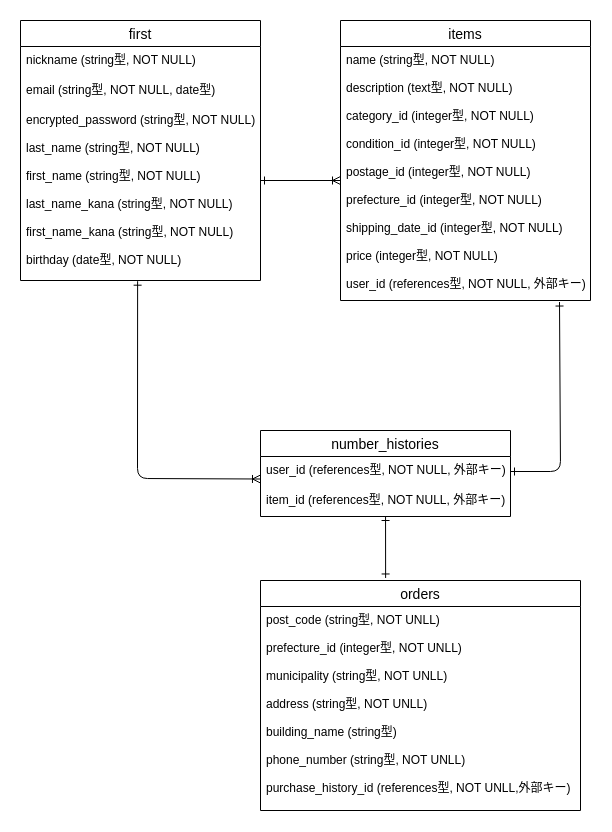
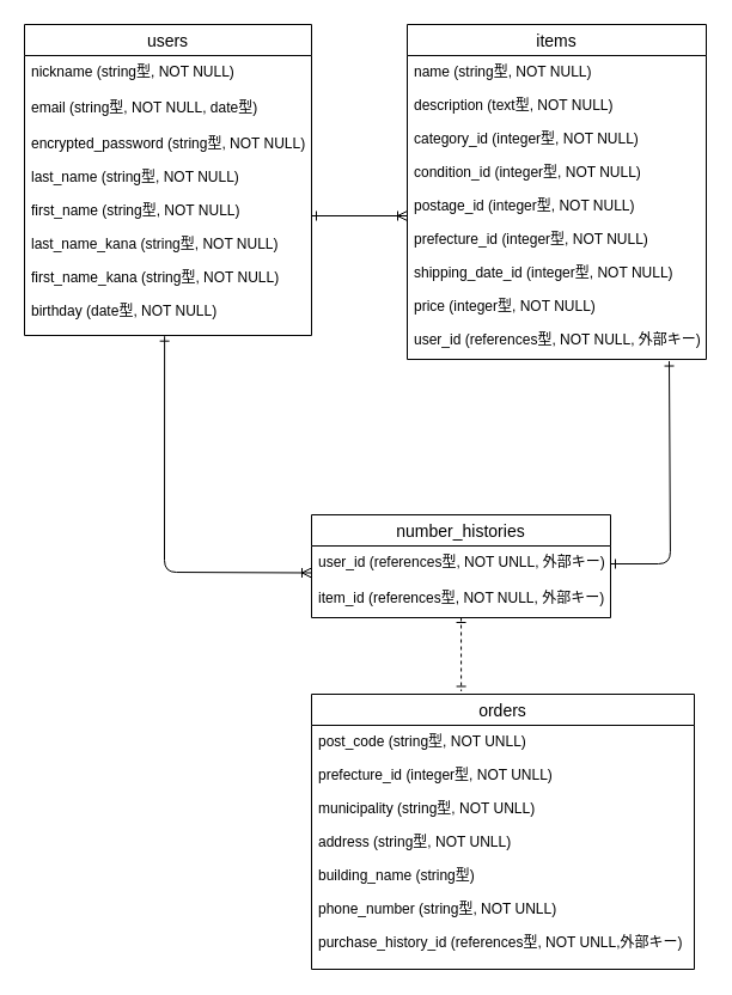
- <mxCell id="3" value="first" style="swimlane;fontStyle=0;childLayout=stackLayout;horizontal=1;startSize=26;horizontalStack=0;resizeParent=1;resizeParentMax=0;resizeLast=0;collapsible=1;marginBottom=0;align=center;fontSize=14;" vertex="1" parent="1"><mxGeometry x="20" y="20" width="240" height="260" as="geometry" /></mxCell>
+ <mxCell id="3" value="users" style="swimlane;fontStyle=0;childLayout=stackLayout;horizontal=1;startSize=26;horizontalStack=0;resizeParent=1;resizeParentMax=0;resizeLast=0;collapsible=1;marginBottom=0;align=center;fontSize=14;" vertex="1" parent="1"><mxGeometry x="20" y="20" width="240" height="260" as="geometry" /></mxCell>
- <mxCell id="13" value="user_id (references型, NOT NULL, 外部キー)" style="text;strokeColor=none;fillColor=none;spacingLeft=4;spacingRight=4;overflow=hidden;rotatable=0;points=[[0,0.5],[1,0.5]];portConstraint=eastwest;fontSize=12;" vertex="1" parent="12"><mxGeometry y="26" width="250" height="30" as="geometry" /></mxCell>
+ <mxCell id="13" value="user_id (references型, NOT UNLL, 外部キー)" style="text;strokeColor=none;fillColor=none;spacingLeft=4;spacingRight=4;overflow=hidden;rotatable=0;points=[[0,0.5],[1,0.5]];portConstraint=eastwest;fontSize=12;" vertex="1" parent="12"><mxGeometry y="26" width="250" height="30" as="geometry" /></mxCell>
- <mxCell id="11" style="edgeStyle=none;html=1;startArrow=ERone;startFill=0;endArrow=ERone;endFill=0;entryX=0.391;entryY=-0.011;entryDx=0;entryDy=0;entryPerimeter=0;" edge="1" parent="1" source="12" target="15"><mxGeometry relative="1" as="geometry"><mxPoint x="385" y="570" as="targetPoint" /></mxGeometry></mxCell>
+ <mxCell id="11" style="edgeStyle=none;html=1;startArrow=ERone;startFill=0;endArrow=ERone;endFill=0;entryX=0.391;entryY=-0.011;entryDx=0;entryDy=0;entryPerimeter=0;dashed=1;" edge="1" parent="1" source="12" target="15"><mxGeometry relative="1" as="geometry"><mxPoint x="385" y="570" as="targetPoint" /></mxGeometry></mxCell>
